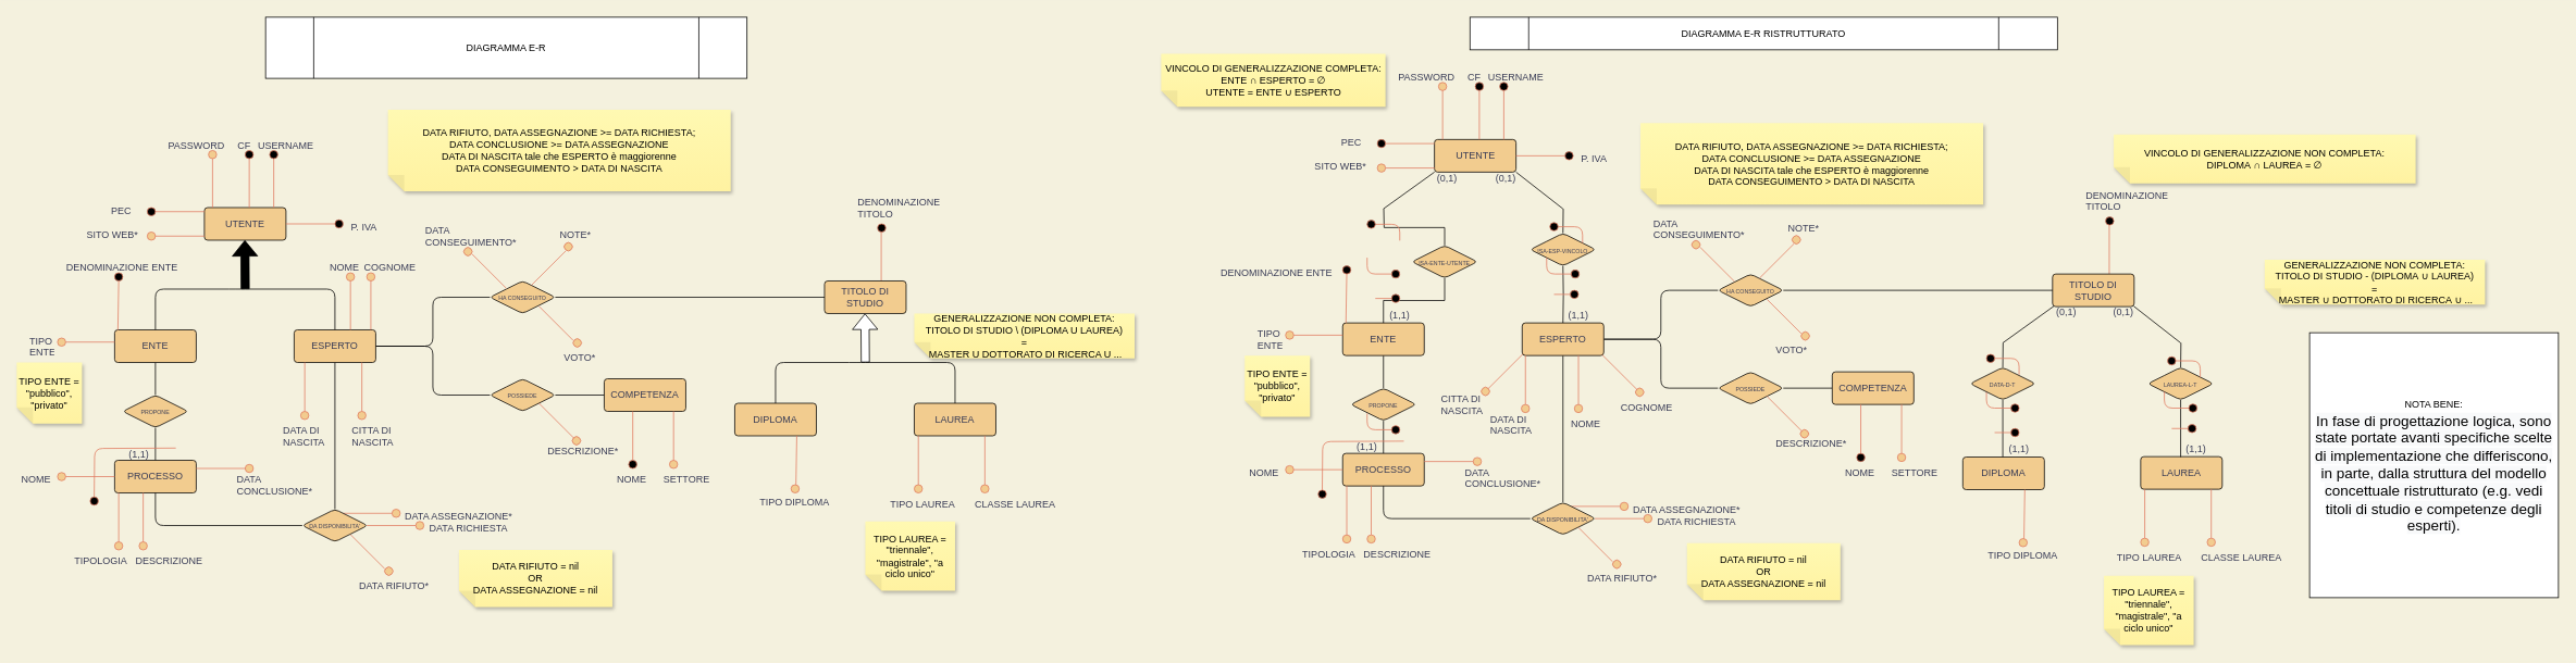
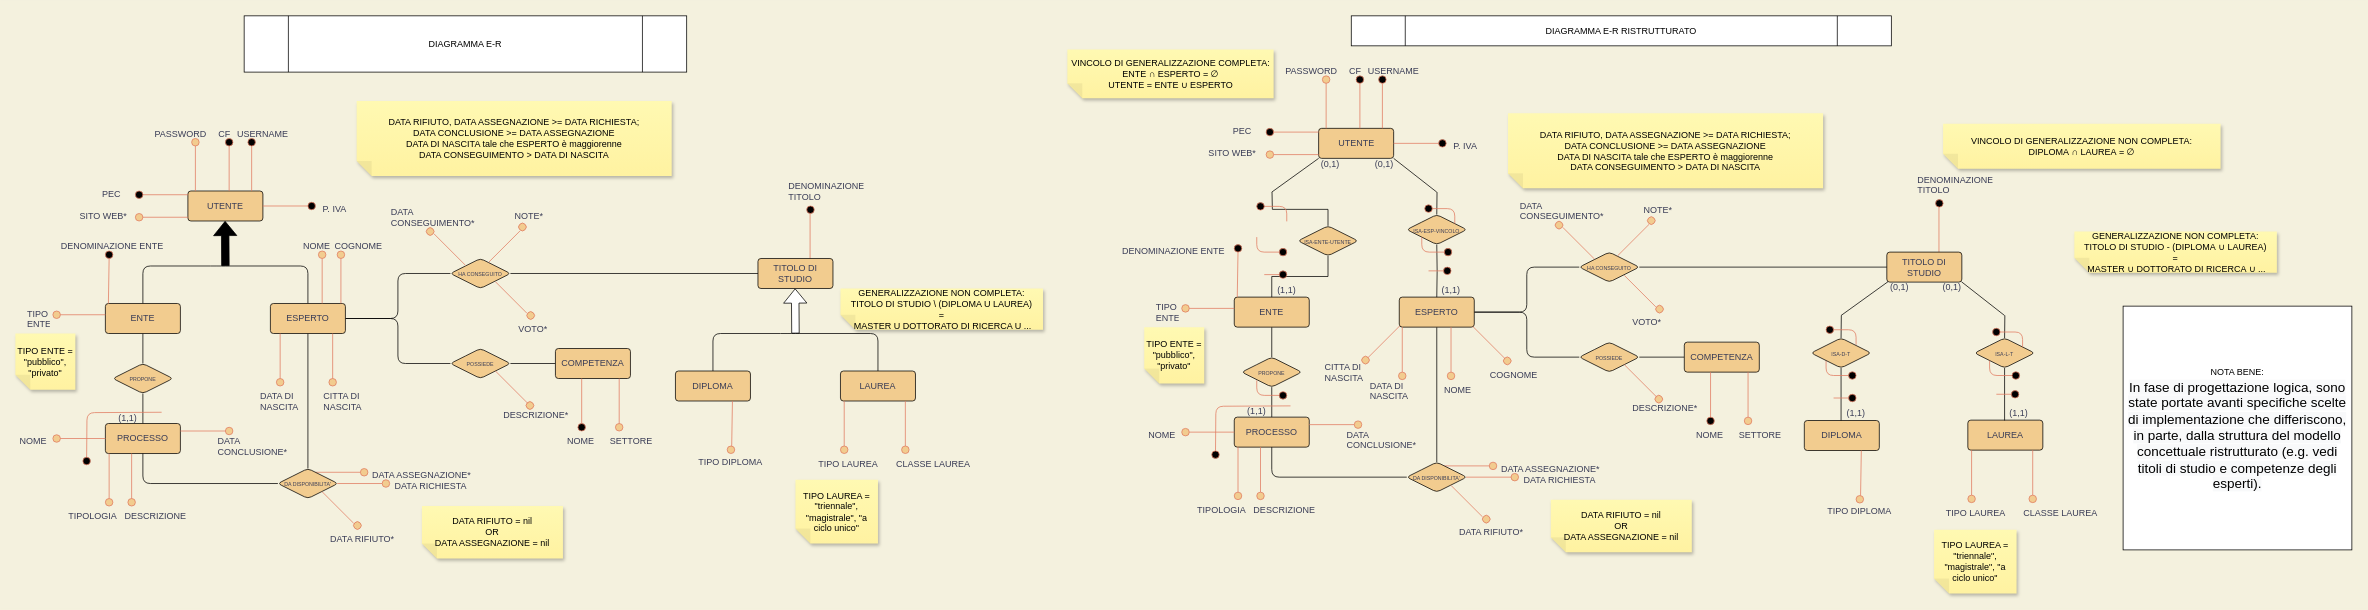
- <mxCell id="290" value="GENERALIZZAZIONE NON COMPLETA:&lt;br&gt;TITOLO DI STUDIO - (DIPLOMA&amp;nbsp;&lt;span style=&quot;text-align: left&quot;&gt;∪&lt;/span&gt;&amp;nbsp;LAUREA)&lt;br&gt;=&lt;br&gt;&amp;nbsp;MASTER&amp;nbsp;&lt;span style=&quot;text-align: left&quot;&gt;∪&amp;nbsp;&lt;/span&gt;DOTTORATO DI RICERCA&amp;nbsp;&lt;span style=&quot;text-align: left&quot;&gt;∪&lt;/span&gt;&amp;nbsp;..." style="shape=note;whiteSpace=wrap;html=1;backgroundOutline=1;fontColor=#000000;darkOpacity=0.05;fillColor=#FFF9B2;strokeColor=none;fillStyle=solid;direction=west;gradientDirection=north;gradientColor=#FFF2A1;shadow=1;size=20;pointerEvents=1;rounded=1;fontFamily=Helvetica;fontSize=12;" parent="1" vertex="1"><mxGeometry x="2775" y="318" width="270" height="55" as="geometry" /></mxCell>
+ <mxCell id="290" value="GENERALIZZAZIONE NON COMPLETA:&lt;br&gt;TITOLO DI STUDIO - (DIPLOMA&amp;nbsp;&lt;span style=&quot;text-align: left&quot;&gt;∪&lt;/span&gt;&amp;nbsp;LAUREA)&lt;br&gt;=&lt;br&gt;&amp;nbsp;MASTER&amp;nbsp;&lt;span style=&quot;text-align: left&quot;&gt;∪&amp;nbsp;&lt;/span&gt;DOTTORATO DI RICERCA&amp;nbsp;&lt;span style=&quot;text-align: left&quot;&gt;∪&lt;/span&gt;&amp;nbsp;..." style="shape=note;whiteSpace=wrap;html=1;backgroundOutline=1;fontColor=#000000;darkOpacity=0.05;fillColor=#FFF9B2;strokeColor=none;fillStyle=solid;direction=west;gradientDirection=north;gradientColor=#FFF2A1;shadow=1;size=20;pointerEvents=1;rounded=1;fontFamily=Helvetica;fontSize=12;" parent="1" vertex="1"><mxGeometry x="2765" y="308" width="270" height="55" as="geometry" /></mxCell>
- <mxCell id="363" value="&lt;font style=&quot;font-size: 7px&quot;&gt;DATA-D-T&lt;/font&gt;" style="shape=rhombus;perimeter=rhombusPerimeter;whiteSpace=wrap;html=1;align=center;rounded=1;fillColor=#F2CC8F;strokeColor=#000000;fontColor=#393C56;arcSize=10;" parent="1" vertex="1"><mxGeometry x="2414" y="450" width="80" height="40" as="geometry" /></mxCell>
+ <mxCell id="363" value="&lt;font style=&quot;font-size: 7px&quot;&gt;ISA-D-T&lt;/font&gt;" style="shape=rhombus;perimeter=rhombusPerimeter;whiteSpace=wrap;html=1;align=center;rounded=1;fillColor=#F2CC8F;strokeColor=#000000;fontColor=#393C56;arcSize=10;" parent="1" vertex="1"><mxGeometry x="2414" y="450" width="80" height="40" as="geometry" /></mxCell>
- <mxCell id="338" value="&lt;span style=&quot;font-size: 7px&quot;&gt;LAUREA-L-T&lt;br&gt;&lt;/span&gt;" style="shape=rhombus;perimeter=rhombusPerimeter;whiteSpace=wrap;html=1;align=center;rounded=1;fillColor=#F2CC8F;strokeColor=#000000;fontColor=#393C56;arcSize=10;" parent="1" vertex="1"><mxGeometry x="2632" y="450" width="80" height="40" as="geometry" /></mxCell>
+ <mxCell id="338" value="&lt;span style=&quot;font-size: 7px&quot;&gt;ISA-L-T&lt;br&gt;&lt;/span&gt;" style="shape=rhombus;perimeter=rhombusPerimeter;whiteSpace=wrap;html=1;align=center;rounded=1;fillColor=#F2CC8F;strokeColor=#000000;fontColor=#393C56;arcSize=10;" parent="1" vertex="1"><mxGeometry x="2632" y="450" width="80" height="40" as="geometry" /></mxCell>
